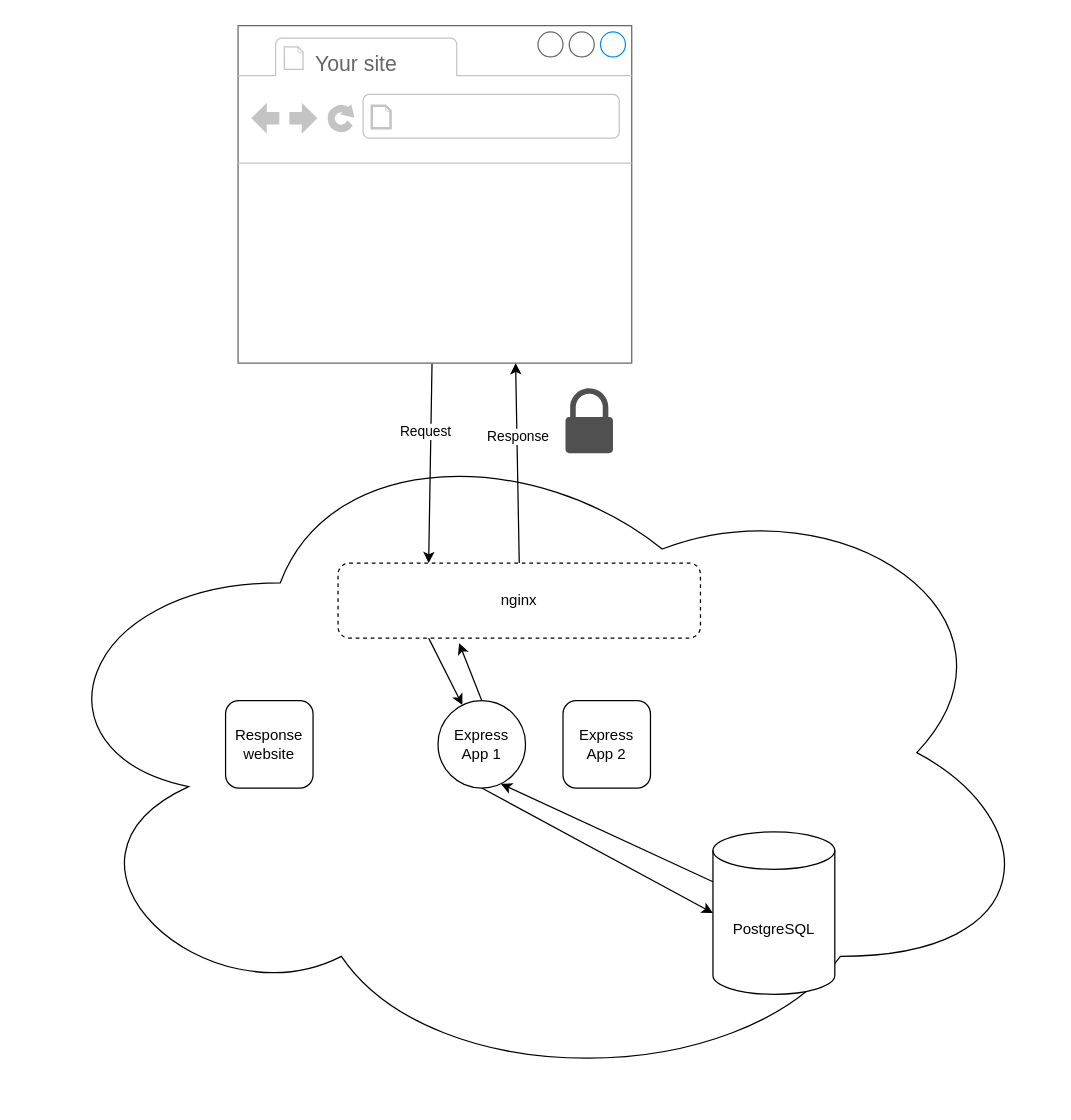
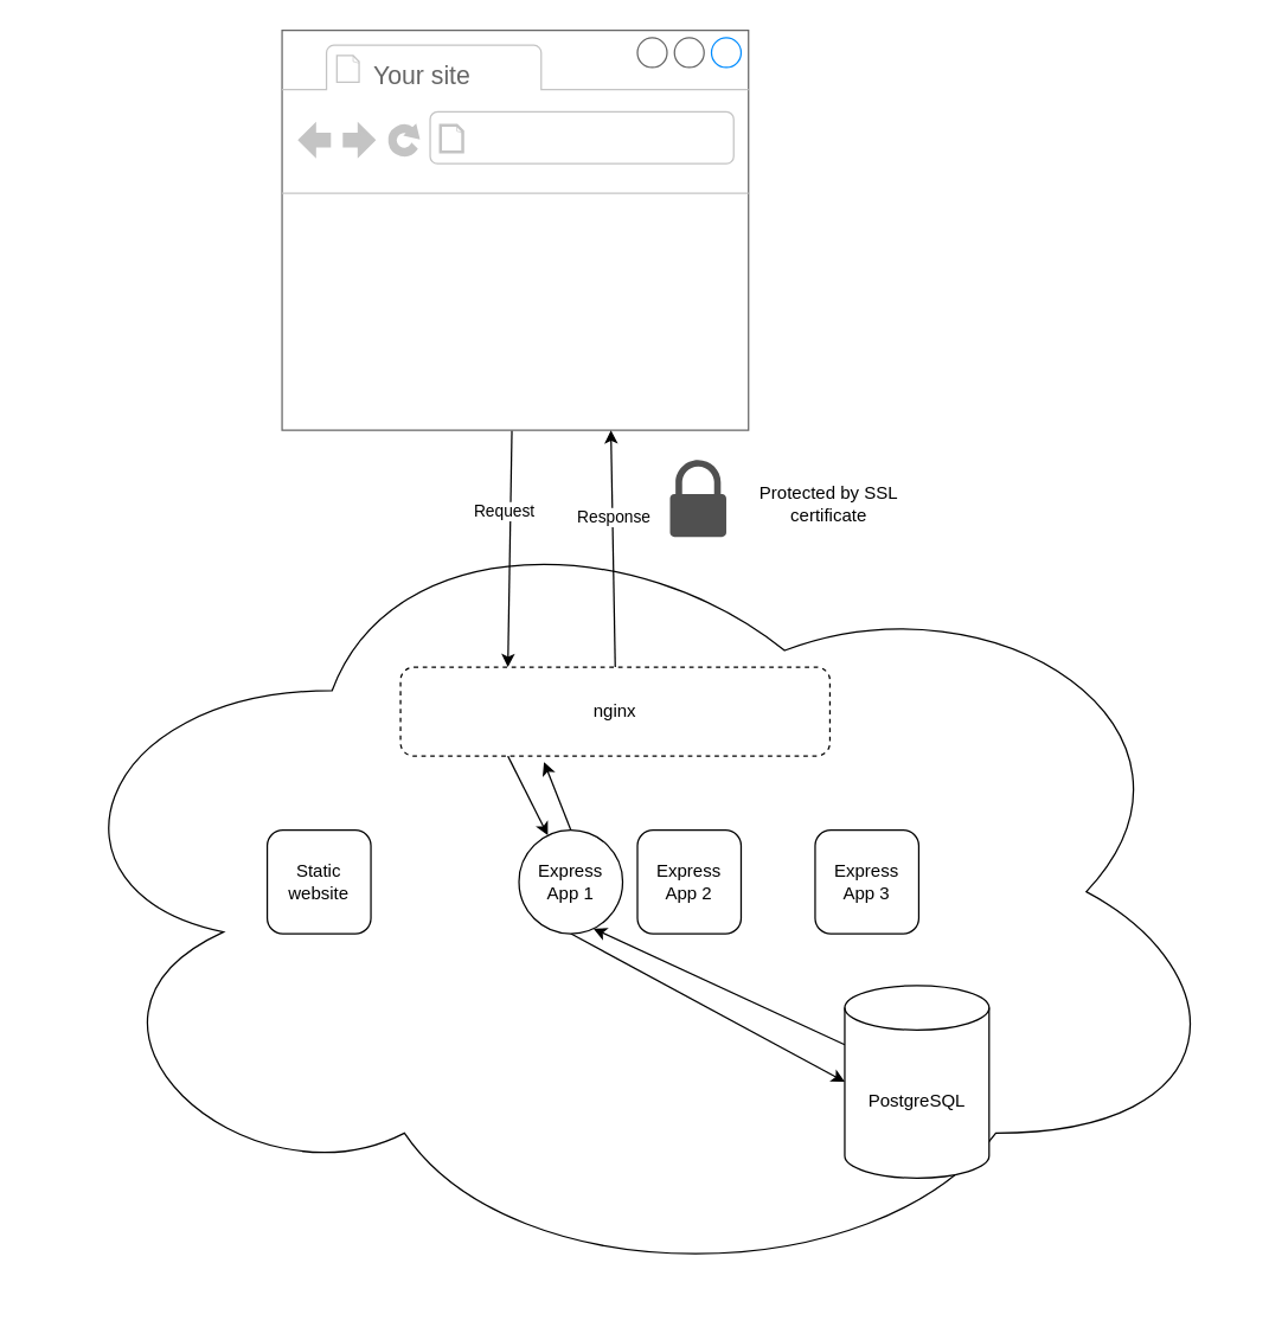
+ <mxCell id="20" value="Protected by SSL certificate" style="text;html=1;strokeColor=none;fillColor=none;align=center;verticalAlign=middle;whiteSpace=wrap;rounded=0;" vertex="1" parent="1"><mxGeometry x="498.75" y="330" width="121.25" height="20" as="geometry" /></mxCell>
- <mxCell id="18" value="Response&lt;br&gt;website" style="rounded=1;whiteSpace=wrap;html=1;" vertex="1" parent="1"><mxGeometry x="180" y="560" width="70" height="70" as="geometry" /></mxCell>
+ <mxCell id="18" value="Static&lt;br&gt;website" style="rounded=1;whiteSpace=wrap;html=1;" vertex="1" parent="1"><mxGeometry x="180" y="560" width="70" height="70" as="geometry" /></mxCell>
- <mxCell id="16" value="Express&lt;br&gt;App 2" style="rounded=1;whiteSpace=wrap;html=1;" vertex="1" parent="1"><mxGeometry x="450" y="560" width="70" height="70" as="geometry" /></mxCell>
+ <mxCell id="16" value="Express&lt;br&gt;App 2" style="rounded=1;whiteSpace=wrap;html=1;" vertex="1" parent="1"><mxGeometry x="430" y="560" width="70" height="70" as="geometry" /></mxCell>
+ <mxCell id="17" value="Express&lt;br&gt;App 3" style="rounded=1;whiteSpace=wrap;html=1;" vertex="1" parent="1"><mxGeometry x="550" y="560" width="70" height="70" as="geometry" /></mxCell>
